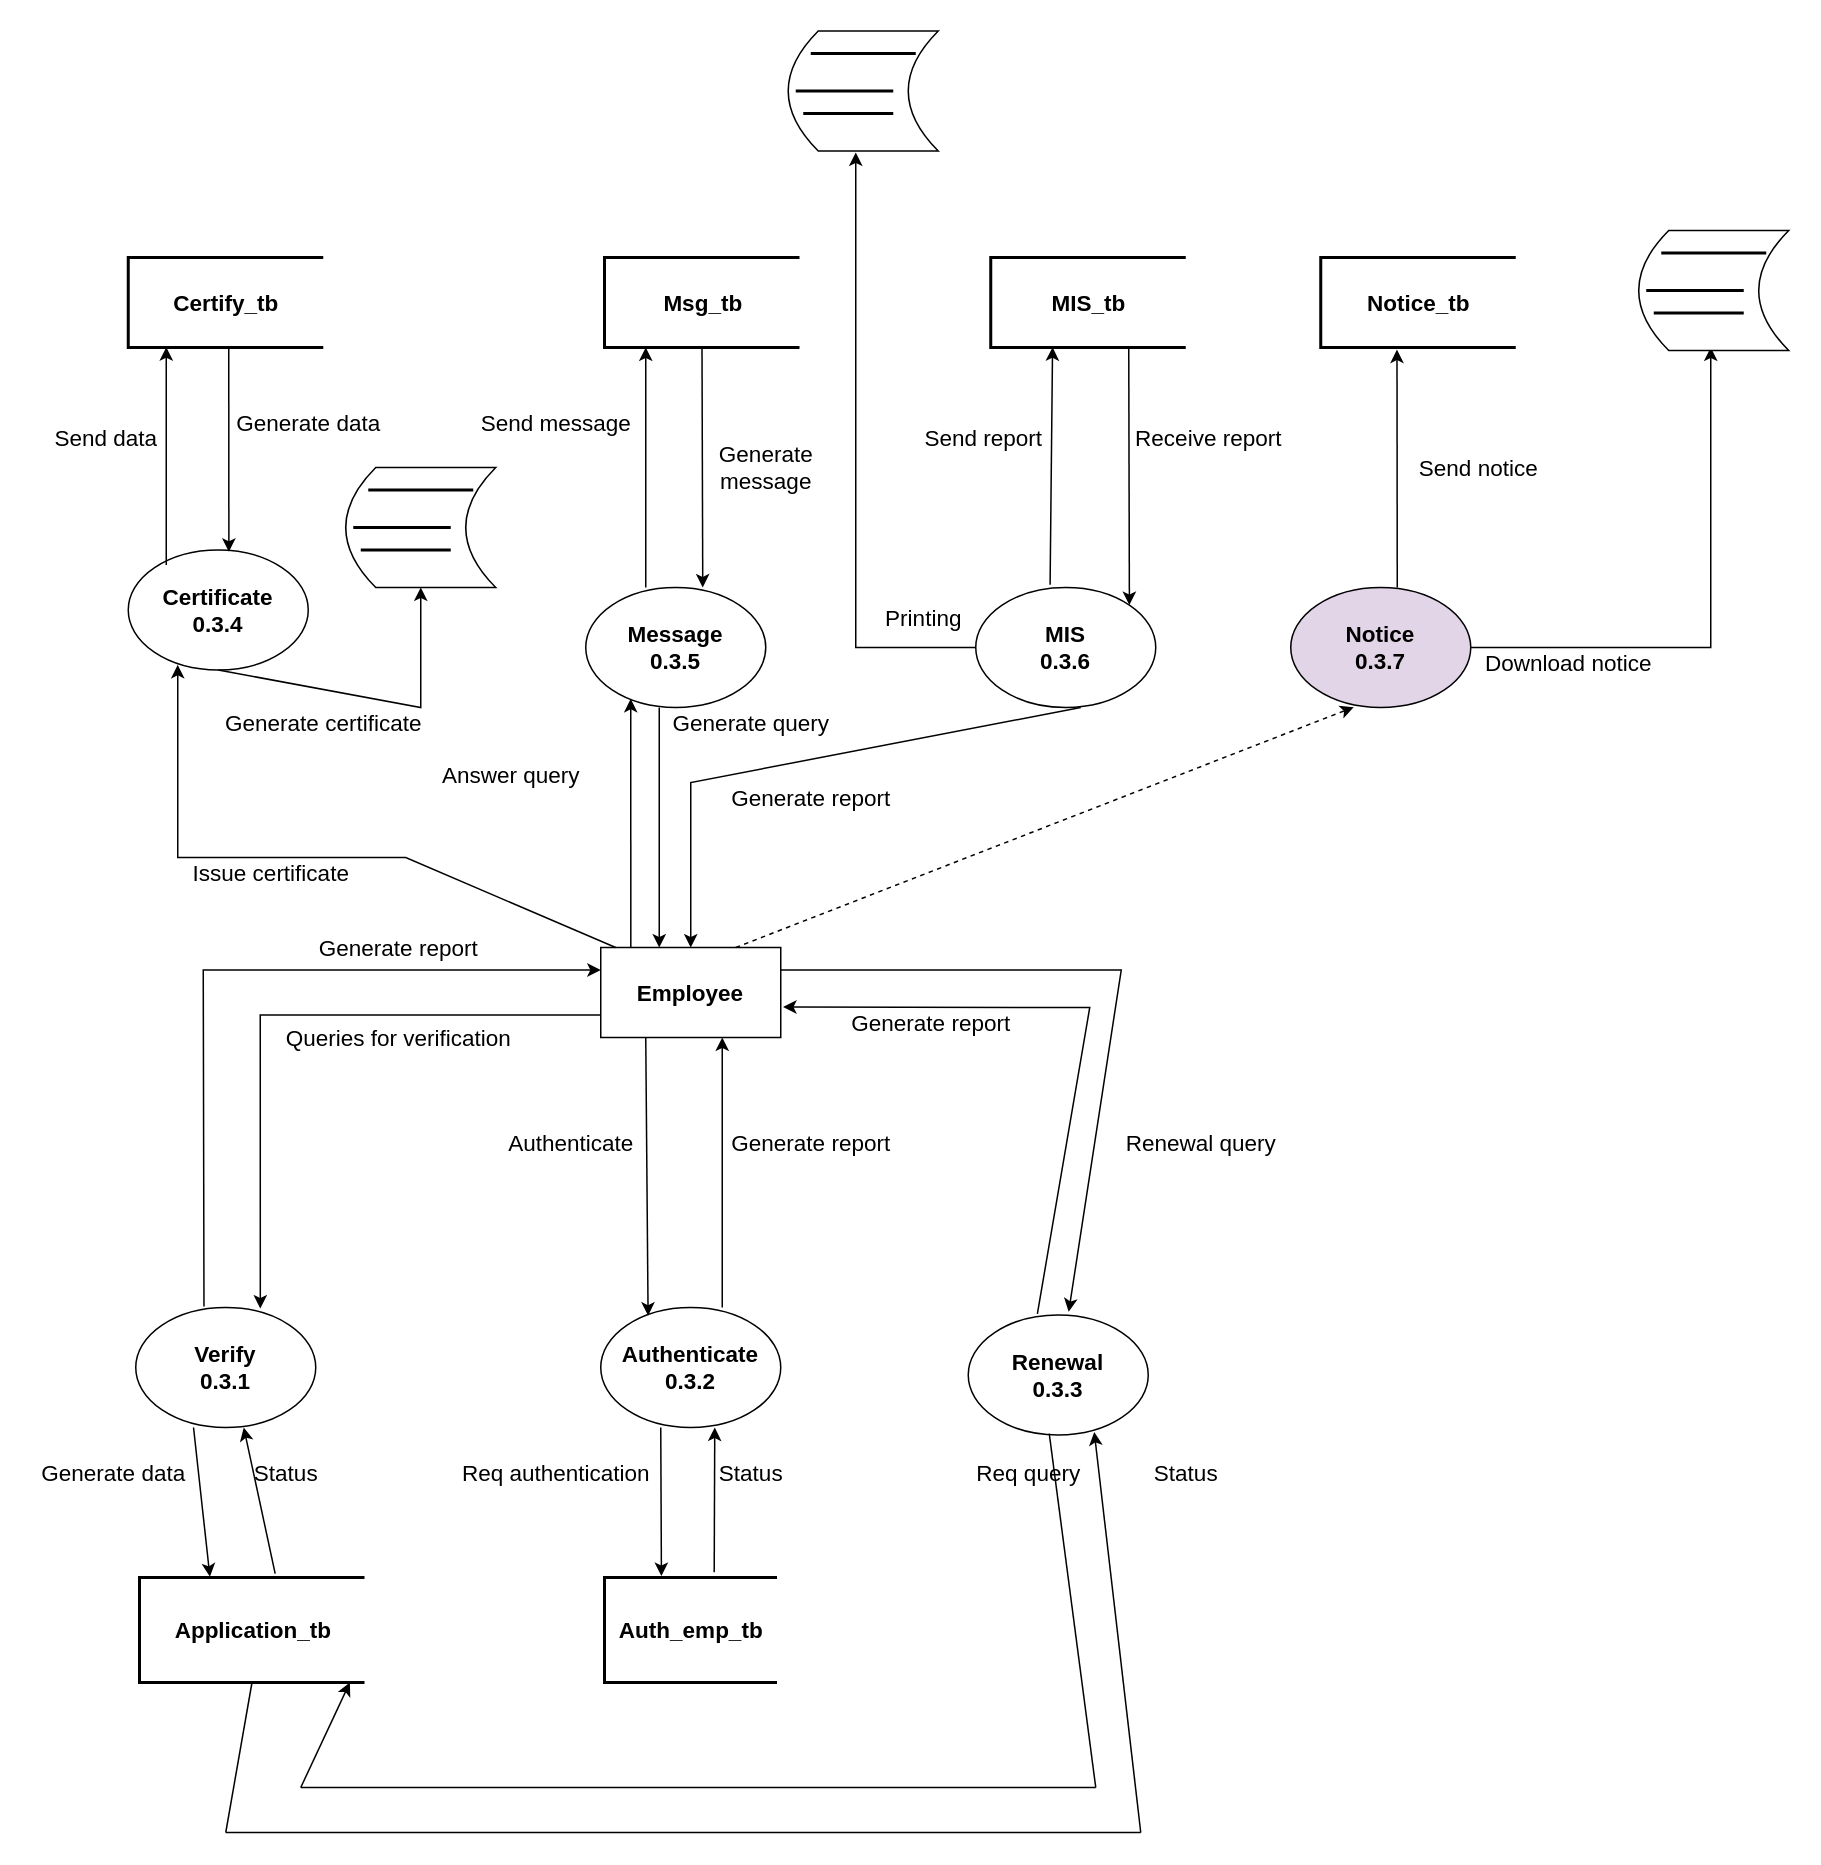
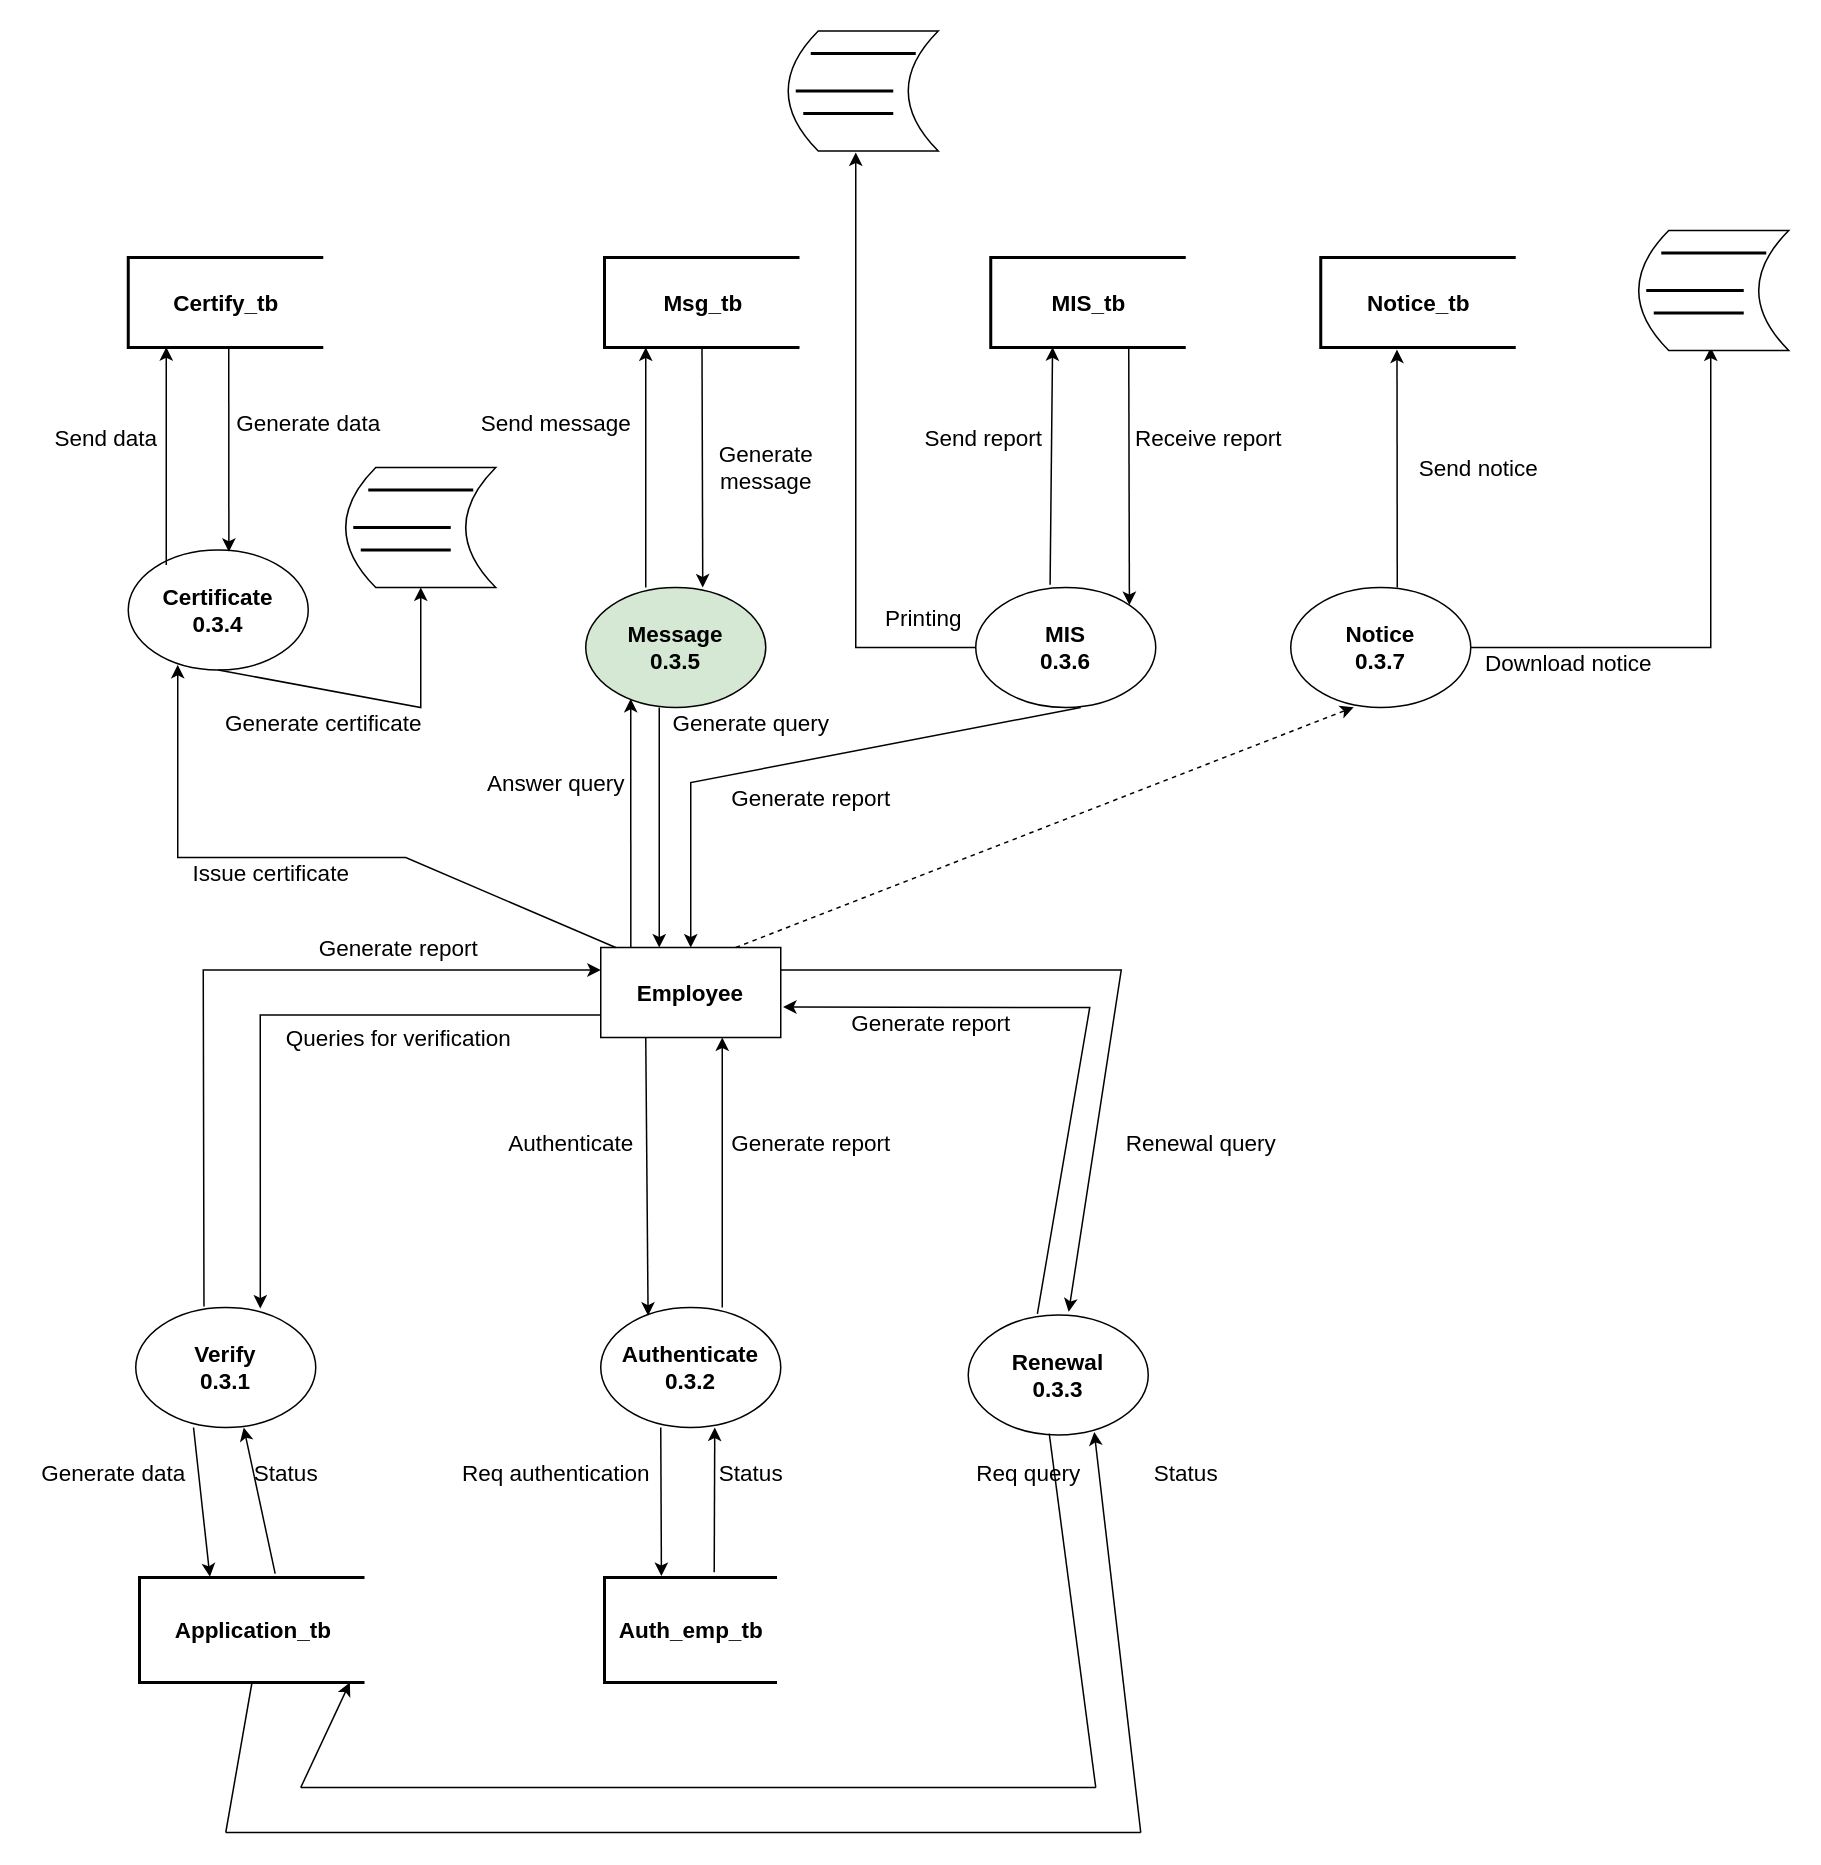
- <mxCell id="32" value="&lt;b&gt;Message&lt;br&gt;0.3.5&lt;br&gt;&lt;/b&gt;" style="ellipse;whiteSpace=wrap;html=1;fontSize=15;" parent="1" vertex="1"><mxGeometry x="390" y="391" width="120" height="80" as="geometry" /></mxCell>
+ <mxCell id="32" value="&lt;b&gt;Message&lt;br&gt;0.3.5&lt;br&gt;&lt;/b&gt;" style="ellipse;whiteSpace=wrap;html=1;fontSize=15;fillColor=#d5e8d4;" parent="1" vertex="1"><mxGeometry x="390" y="391" width="120" height="80" as="geometry" /></mxCell>
- <mxCell id="33" value="&lt;b&gt;Notice&lt;br&gt;0.3.7&lt;br&gt;&lt;/b&gt;" style="ellipse;whiteSpace=wrap;html=1;fontSize=15;fillColor=#e1d5e7;" parent="1" vertex="1"><mxGeometry x="860" y="391" width="120" height="80" as="geometry" /></mxCell>
+ <mxCell id="33" value="&lt;b&gt;Notice&lt;br&gt;0.3.7&lt;br&gt;&lt;/b&gt;" style="ellipse;whiteSpace=wrap;html=1;fontSize=15;" parent="1" vertex="1"><mxGeometry x="860" y="391" width="120" height="80" as="geometry" /></mxCell>
- <mxCell id="50" value="Answer query" style="text;html=1;align=center;verticalAlign=middle;resizable=0;points=[];autosize=1;strokeColor=none;fillColor=none;fontSize=15;" parent="1" vertex="1"><mxGeometry x="285" y="506" width="110" height="20" as="geometry" /></mxCell>
+ <mxCell id="50" value="Answer query" style="text;html=1;align=center;verticalAlign=middle;resizable=0;points=[];autosize=1;strokeColor=none;fillColor=none;fontSize=15;" parent="1" vertex="1"><mxGeometry x="315" y="511" width="110" height="20" as="geometry" /></mxCell>
